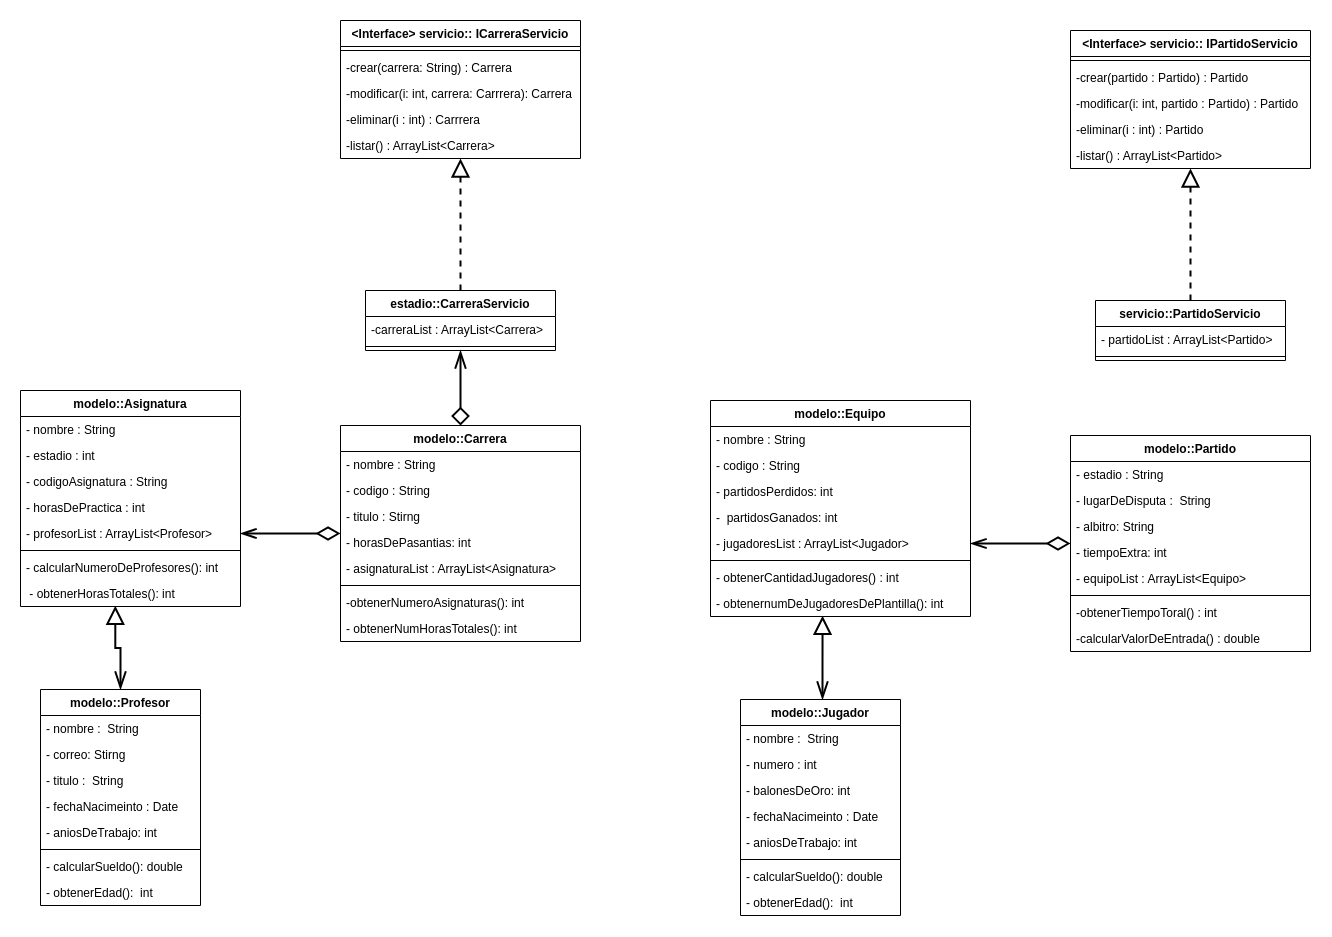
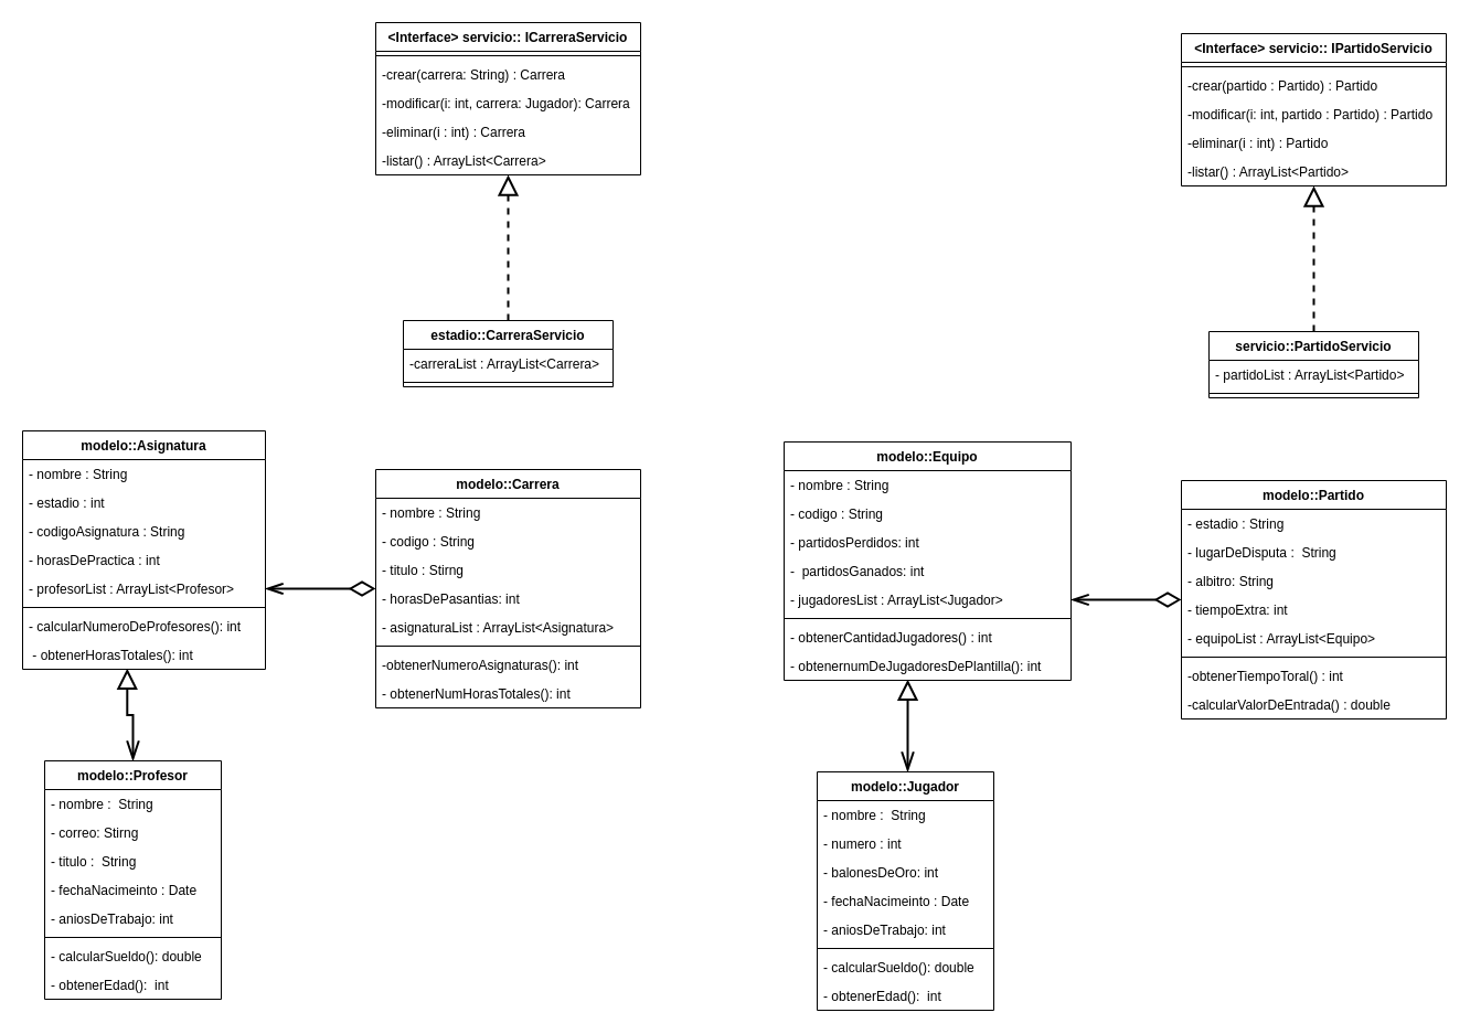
- <mxCell id="35" value="-modificar(i: int, carrera: Carrrera): Carrera" style="text;strokeColor=none;fillColor=none;align=left;verticalAlign=top;spacingLeft=4;spacingRight=4;overflow=hidden;rotatable=0;points=[[0,0.5],[1,0.5]];portConstraint=eastwest;" vertex="1" parent="32"><mxGeometry y="60" width="240" height="26" as="geometry" /></mxCell>
+ <mxCell id="35" value="-modificar(i: int, carrera: Jugador): Carrera" style="text;strokeColor=none;fillColor=none;align=left;verticalAlign=top;spacingLeft=4;spacingRight=4;overflow=hidden;rotatable=0;points=[[0,0.5],[1,0.5]];portConstraint=eastwest;" vertex="1" parent="32"><mxGeometry y="60" width="240" height="26" as="geometry" /></mxCell>
- <mxCell id="36" value="-eliminar(i : int) : Carrrera" style="text;strokeColor=none;fillColor=none;align=left;verticalAlign=top;spacingLeft=4;spacingRight=4;overflow=hidden;rotatable=0;points=[[0,0.5],[1,0.5]];portConstraint=eastwest;" vertex="1" parent="32"><mxGeometry y="86" width="240" height="26" as="geometry" /></mxCell>
+ <mxCell id="36" value="-eliminar(i : int) : Carrera" style="text;strokeColor=none;fillColor=none;align=left;verticalAlign=top;spacingLeft=4;spacingRight=4;overflow=hidden;rotatable=0;points=[[0,0.5],[1,0.5]];portConstraint=eastwest;" vertex="1" parent="32"><mxGeometry y="86" width="240" height="26" as="geometry" /></mxCell>
- <mxCell id="3" style="edgeStyle=orthogonalEdgeStyle;rounded=0;orthogonalLoop=1;jettySize=auto;html=1;entryX=0.5;entryY=1;entryDx=0;entryDy=0;startArrow=diamond;startFill=0;endArrow=openThin;endFill=0;startSize=14;endSize=14;strokeWidth=2;" edge="1" parent="1" source="4" target="39"><mxGeometry relative="1" as="geometry" /></mxCell>
